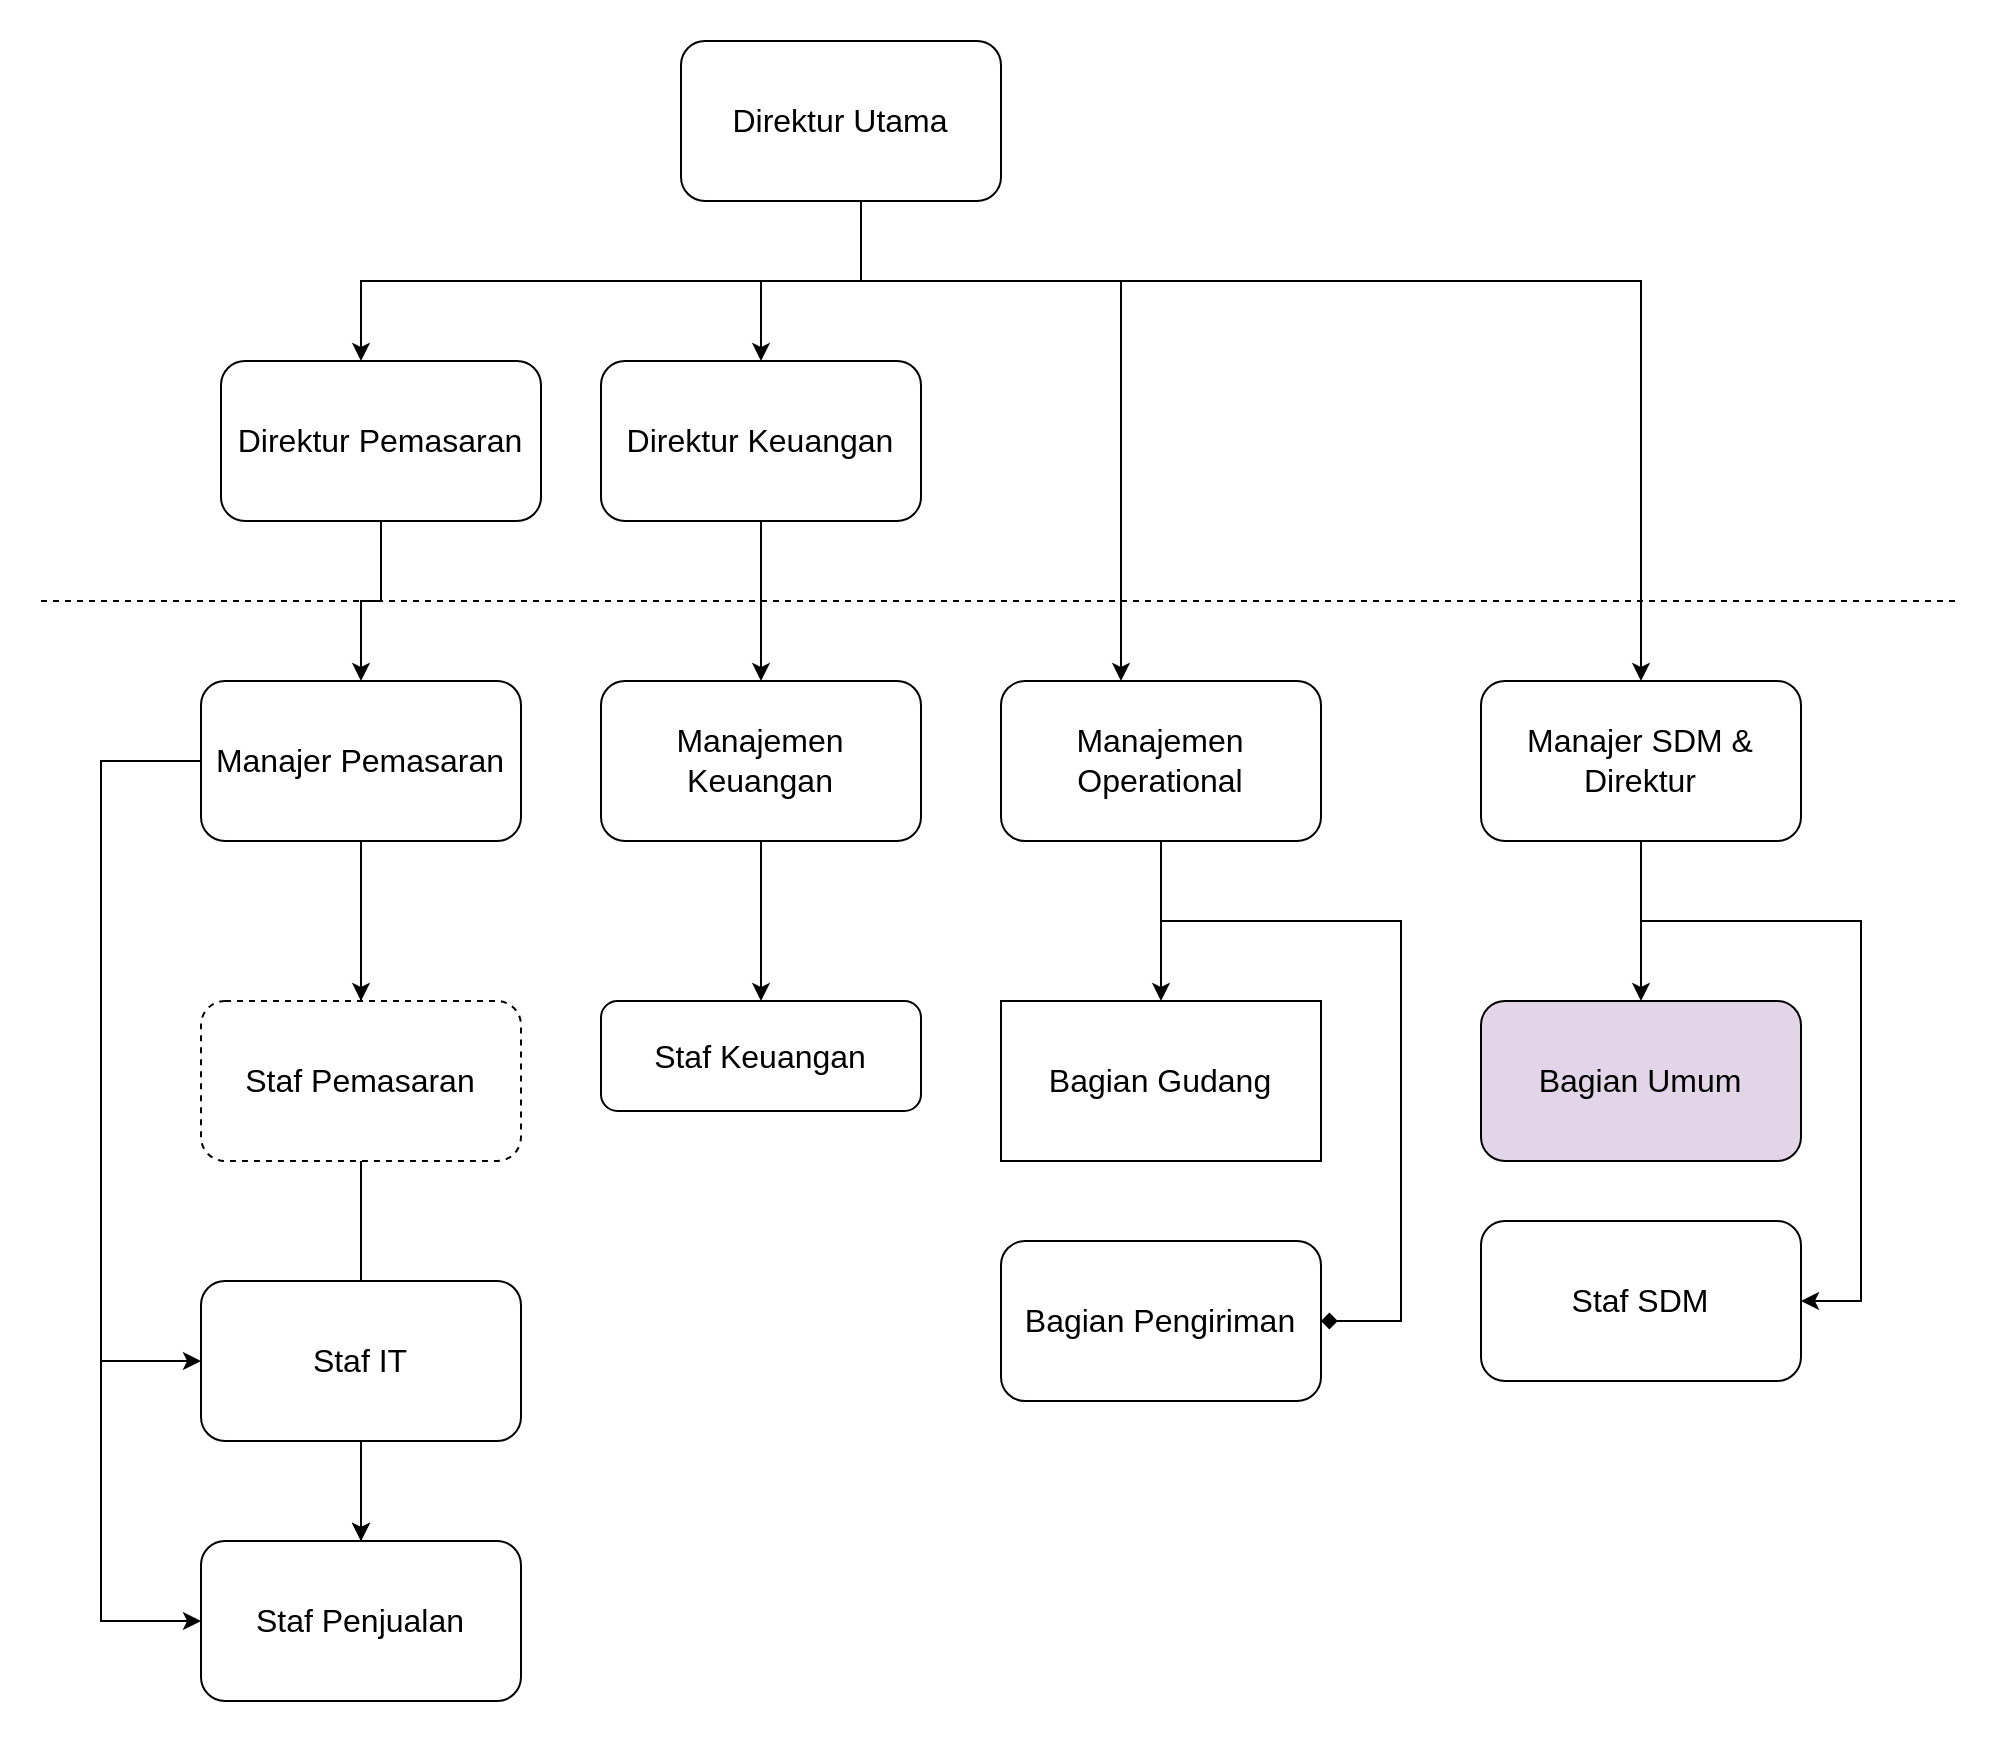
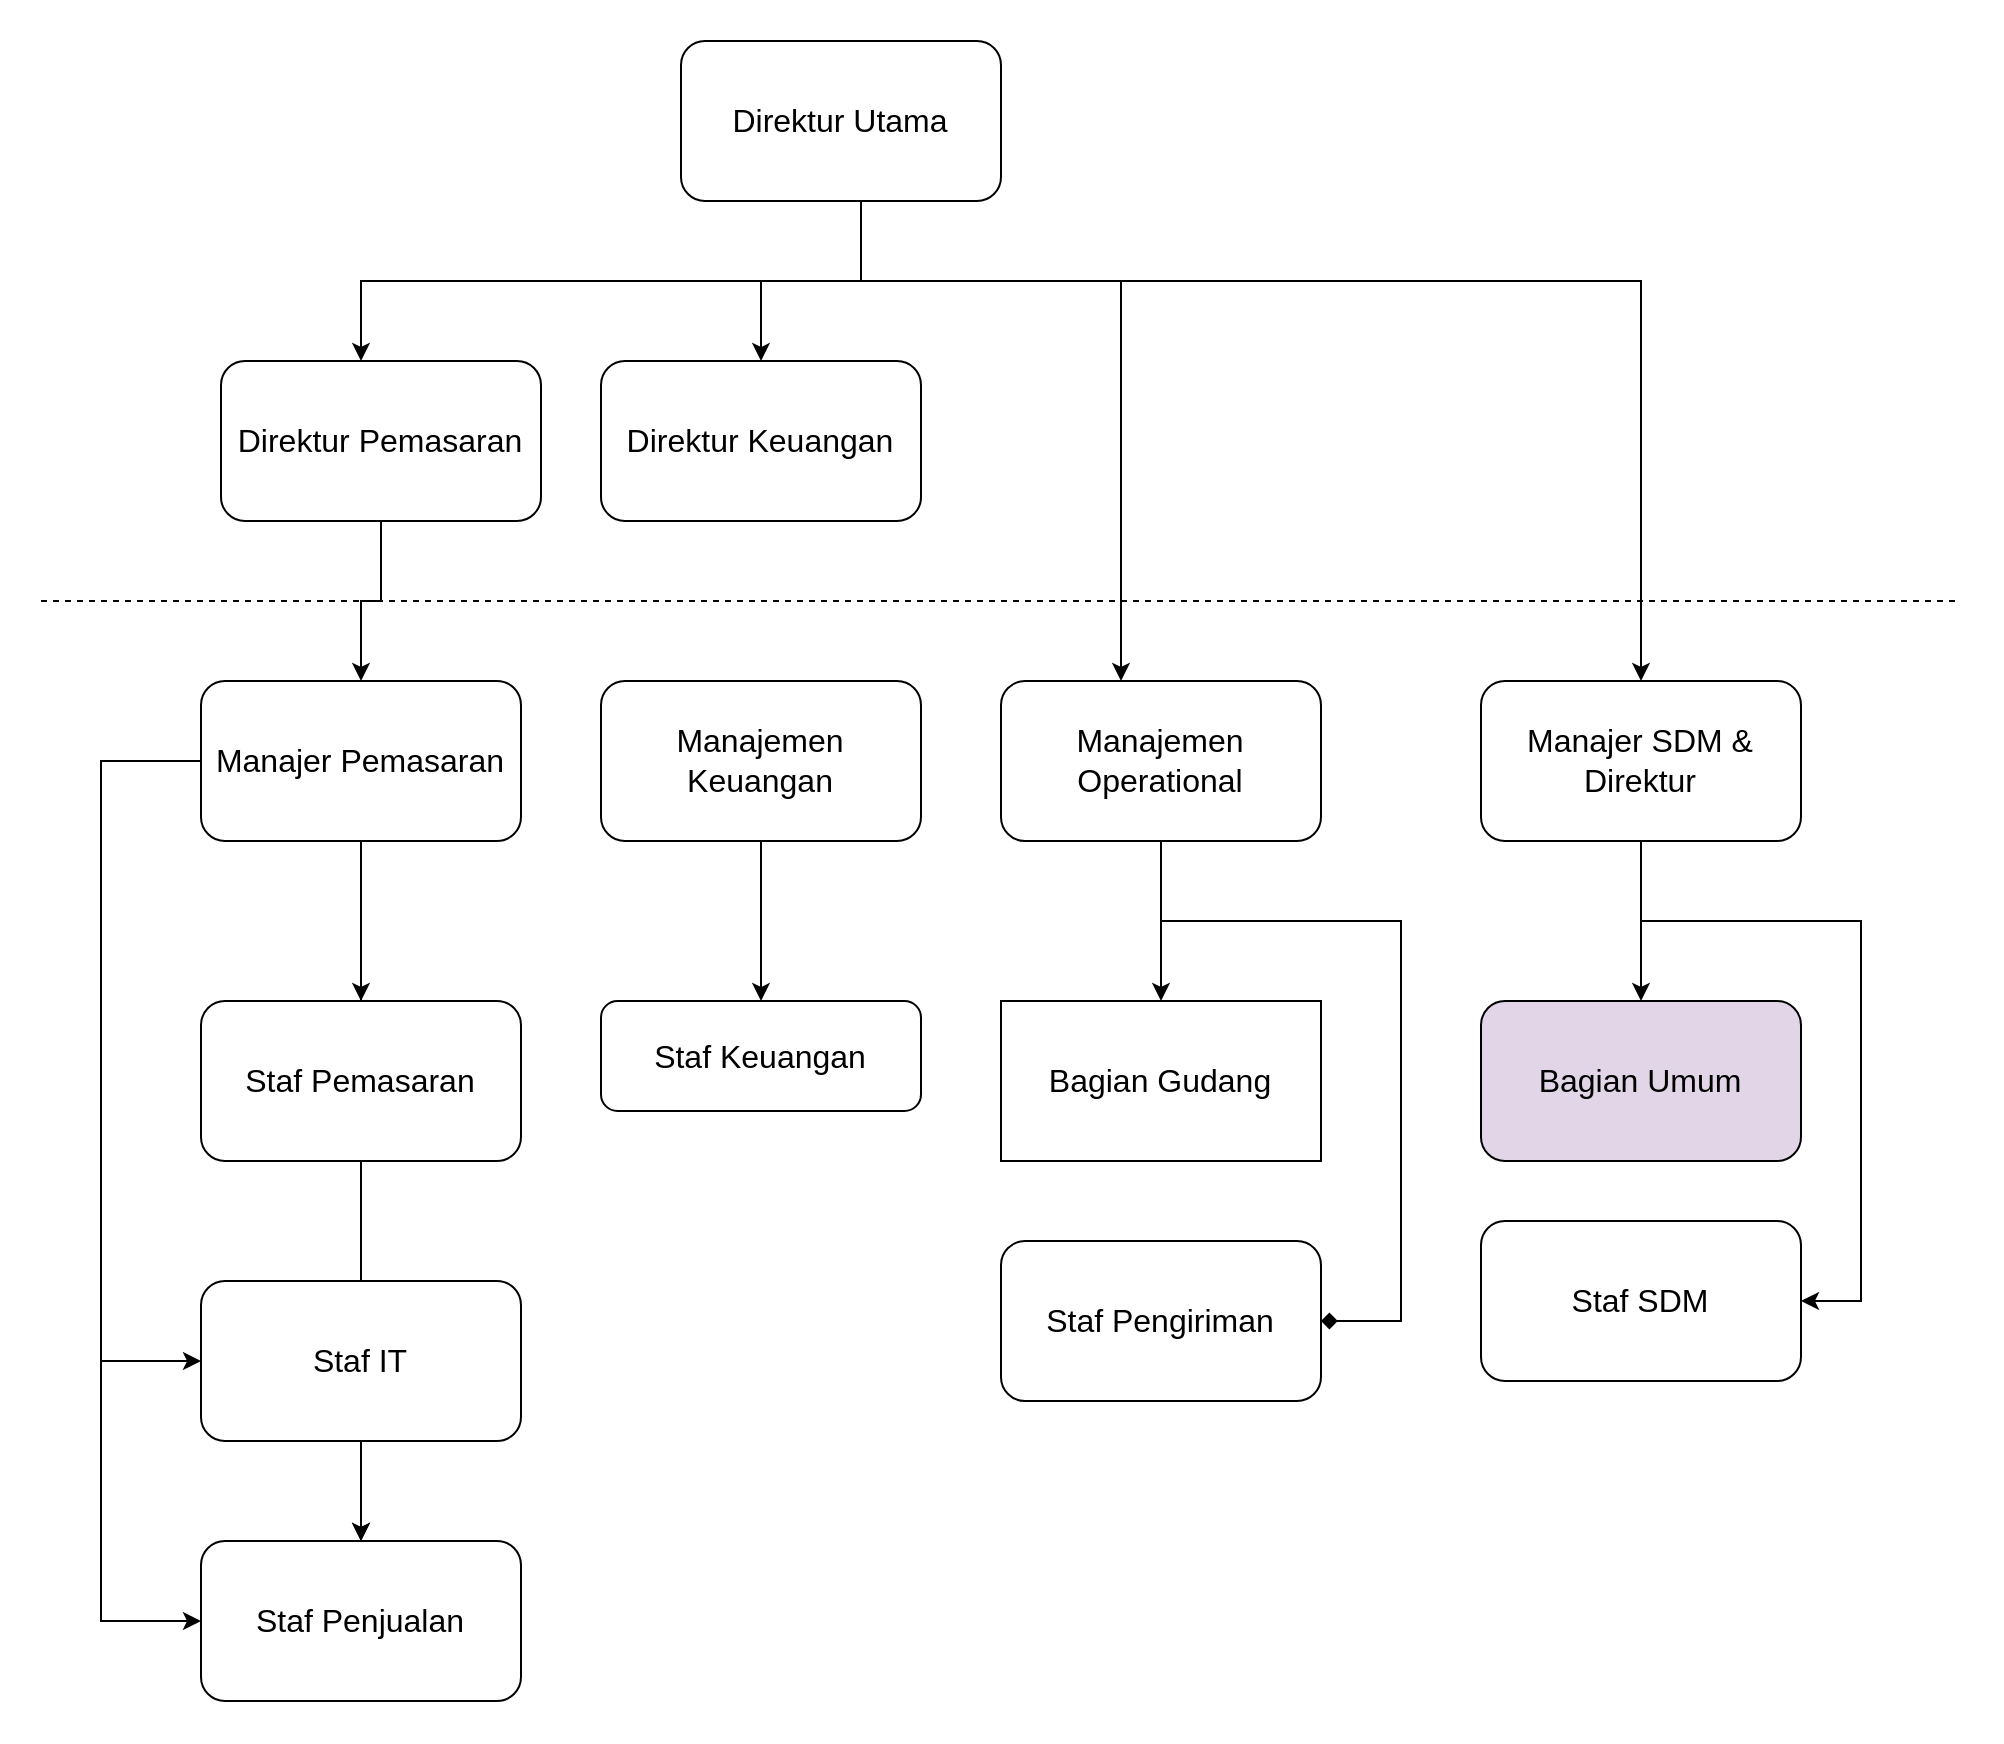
- <mxCell id="7" value="" style="edgeStyle=orthogonalEdgeStyle;rounded=0;orthogonalLoop=1;jettySize=auto;html=1;fontSize=16;" edge="1" parent="1" source="8" target="21"><mxGeometry relative="1" as="geometry" /></mxCell>
- <mxCell id="18" value="Staf Pemasaran" style="rounded=1;whiteSpace=wrap;html=1;fontSize=16;dashed=1;" vertex="1" parent="1"><mxGeometry x="100" y="500" width="160" height="80" as="geometry" /></mxCell>
+ <mxCell id="18" value="Staf Pemasaran" style="rounded=1;whiteSpace=wrap;html=1;fontSize=16;" vertex="1" parent="1"><mxGeometry x="100" y="500" width="160" height="80" as="geometry" /></mxCell>
- <mxCell id="27" value="Bagian Pengiriman" style="rounded=1;whiteSpace=wrap;html=1;fontSize=16;" vertex="1" parent="1"><mxGeometry x="500" y="620" width="160" height="80" as="geometry" /></mxCell>
+ <mxCell id="27" value="Staf Pengiriman" style="rounded=1;whiteSpace=wrap;html=1;fontSize=16;" vertex="1" parent="1"><mxGeometry x="500" y="620" width="160" height="80" as="geometry" /></mxCell>
